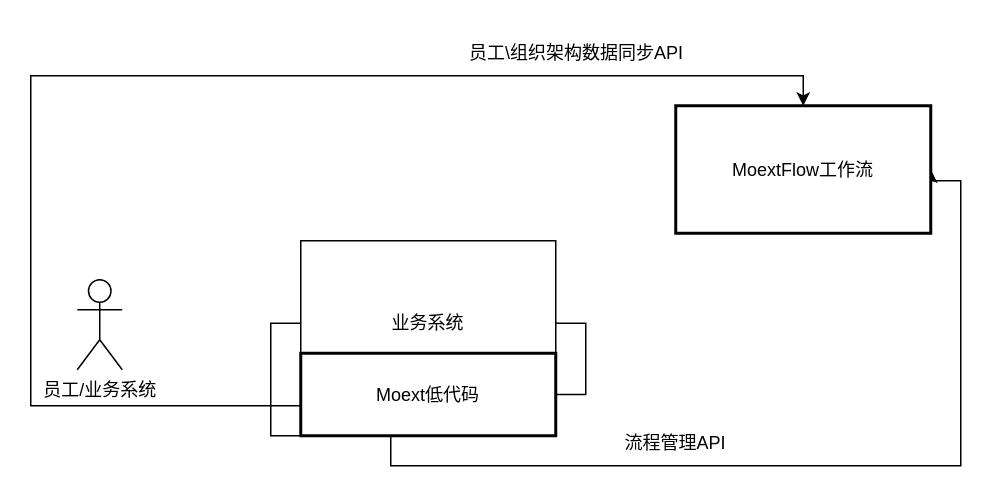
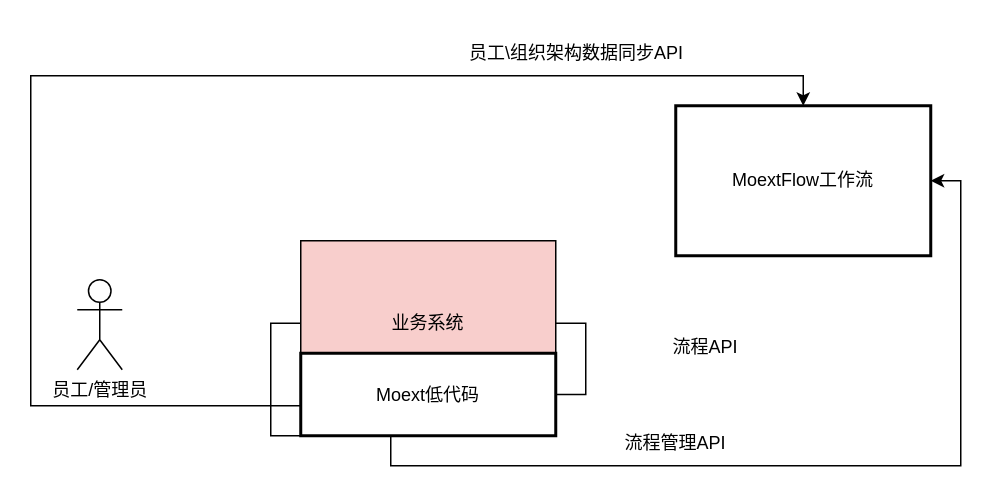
- <mxCell id="7" value="MoextFlow工作流" style="rounded=0;whiteSpace=wrap;html=1;strokeWidth=2;" parent="1" vertex="1"><mxGeometry x="450" y="70" width="170" height="85" as="geometry" /></mxCell>
+ <mxCell id="7" value="MoextFlow工作流" style="rounded=0;whiteSpace=wrap;html=1;strokeWidth=2;" parent="1" vertex="1"><mxGeometry x="450" y="70" width="170" height="100" as="geometry" /></mxCell>
- <mxCell id="6" value="业务系统" style="rounded=0;whiteSpace=wrap;html=1;" parent="1" vertex="1"><mxGeometry x="200" y="160" width="170" height="110" as="geometry" /></mxCell>
+ <mxCell id="6" value="业务系统" style="rounded=0;whiteSpace=wrap;html=1;fillColor=#f8cecc;" parent="1" vertex="1"><mxGeometry x="200" y="160" width="170" height="110" as="geometry" /></mxCell>
+ <mxCell id="8" value="流程API" style="text;html=1;strokeColor=none;fillColor=none;align=center;verticalAlign=middle;whiteSpace=wrap;rounded=0;" parent="1" vertex="1"><mxGeometry x="430" y="216" width="80" height="30" as="geometry" /></mxCell>
- <mxCell id="2" value="员工/业务系统" style="shape=umlActor;verticalLabelPosition=bottom;verticalAlign=top;html=1;outlineConnect=0;" parent="1" vertex="1"><mxGeometry x="51" y="186" width="30" height="60" as="geometry" /></mxCell>
+ <mxCell id="2" value="员工/管理员" style="shape=umlActor;verticalLabelPosition=bottom;verticalAlign=top;html=1;outlineConnect=0;" parent="1" vertex="1"><mxGeometry x="51" y="186" width="30" height="60" as="geometry" /></mxCell>
